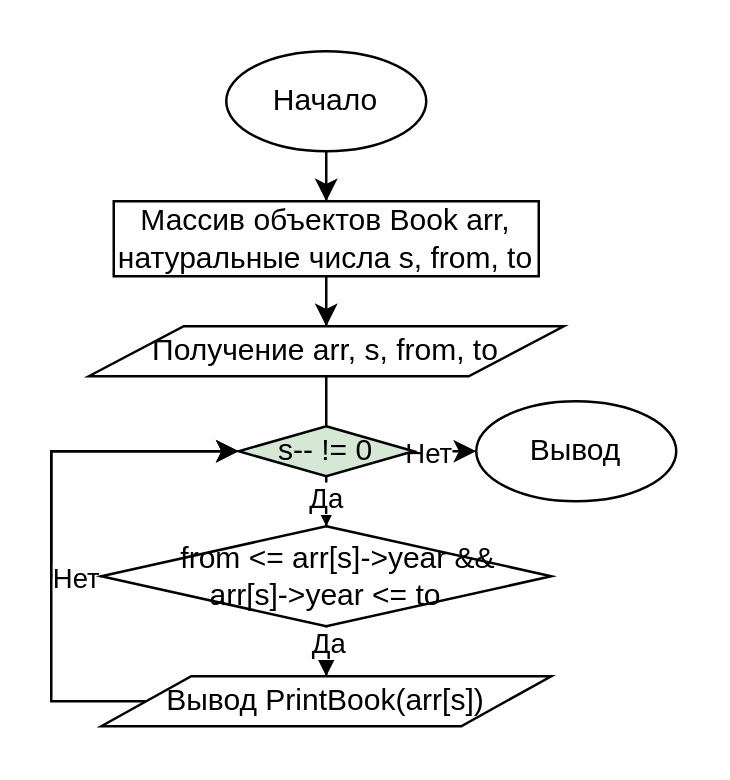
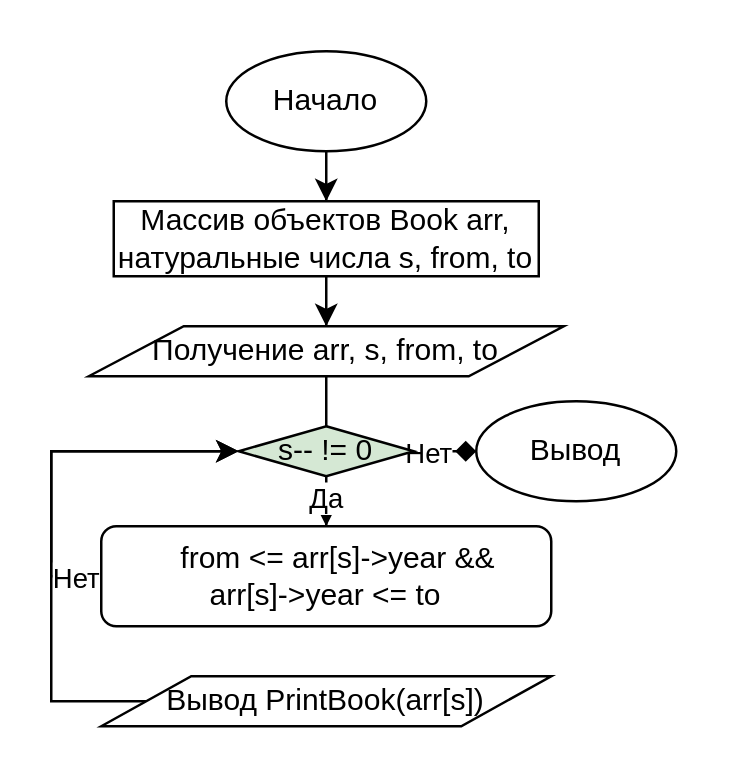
- <mxCell id="9" style="edgeStyle=orthogonalEdgeStyle;rounded=0;orthogonalLoop=1;jettySize=auto;html=1;" edge="1" parent="1" source="13" target="4"><mxGeometry relative="1" as="geometry" /></mxCell>
+ <mxCell id="9" style="edgeStyle=orthogonalEdgeStyle;rounded=0;orthogonalLoop=1;jettySize=auto;html=1;endArrow=diamond;" edge="1" parent="1" source="13" target="4"><mxGeometry relative="1" as="geometry" /></mxCell>
- <mxCell id="18" value="&amp;nbsp; &amp;nbsp;from &amp;lt;= arr[s]-&amp;gt;year &amp;amp;&amp;amp; &lt;br&gt;arr[s]-&amp;gt;year &amp;lt;= to" style="rhombus;whiteSpace=wrap;html=1;" vertex="1" parent="1"><mxGeometry x="40" y="210" width="180" height="40" as="geometry" /></mxCell>
+ <mxCell id="18" value="&amp;nbsp; &amp;nbsp;from &amp;lt;= arr[s]-&amp;gt;year &amp;amp;&amp;amp; &lt;br&gt;arr[s]-&amp;gt;year &amp;lt;= to" style="whiteSpace=wrap;html=1;rounded=1;" vertex="1" parent="1"><mxGeometry x="40" y="210" width="180" height="40" as="geometry" /></mxCell>
- <mxCell id="16" style="edgeStyle=orthogonalEdgeStyle;rounded=0;orthogonalLoop=1;jettySize=auto;html=1;" edge="1" parent="1" source="18" target="20"><mxGeometry relative="1" as="geometry" /></mxCell>
- <mxCell id="17" value="Да" style="edgeLabel;html=1;align=center;verticalAlign=middle;resizable=0;points=[];" vertex="1" connectable="0" parent="16"><mxGeometry x="0.522" relative="1" as="geometry"><mxPoint as="offset" /></mxGeometry></mxCell>
